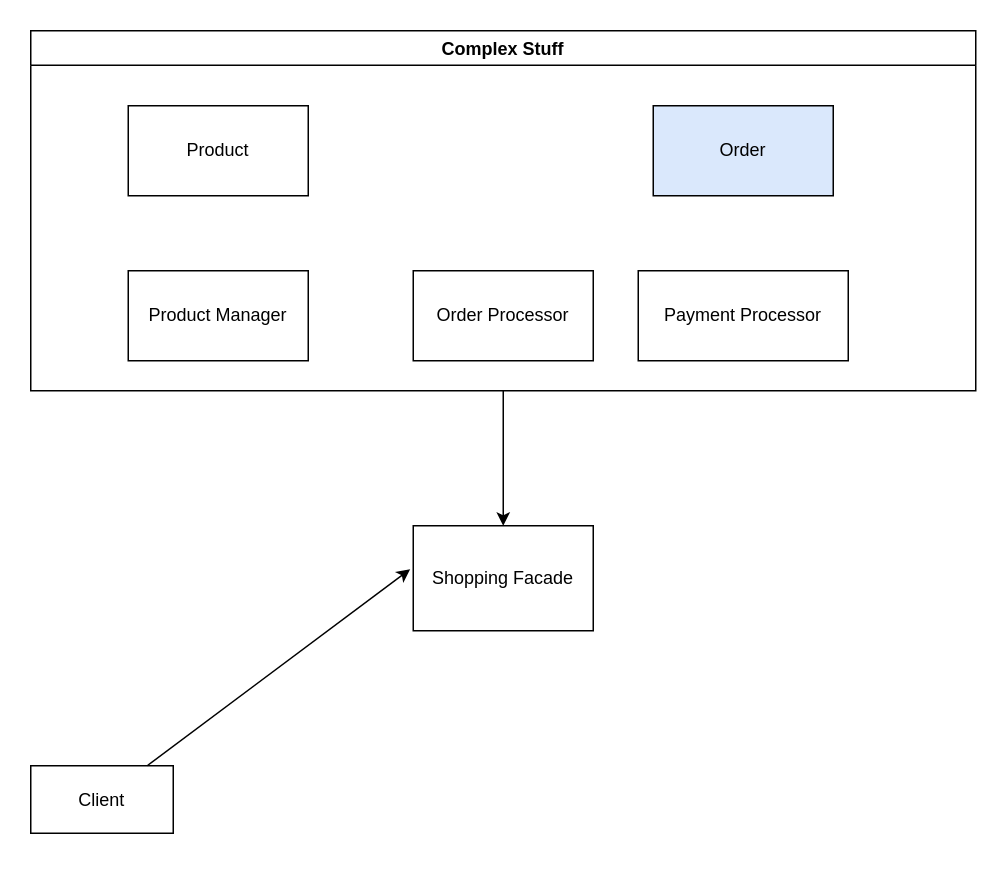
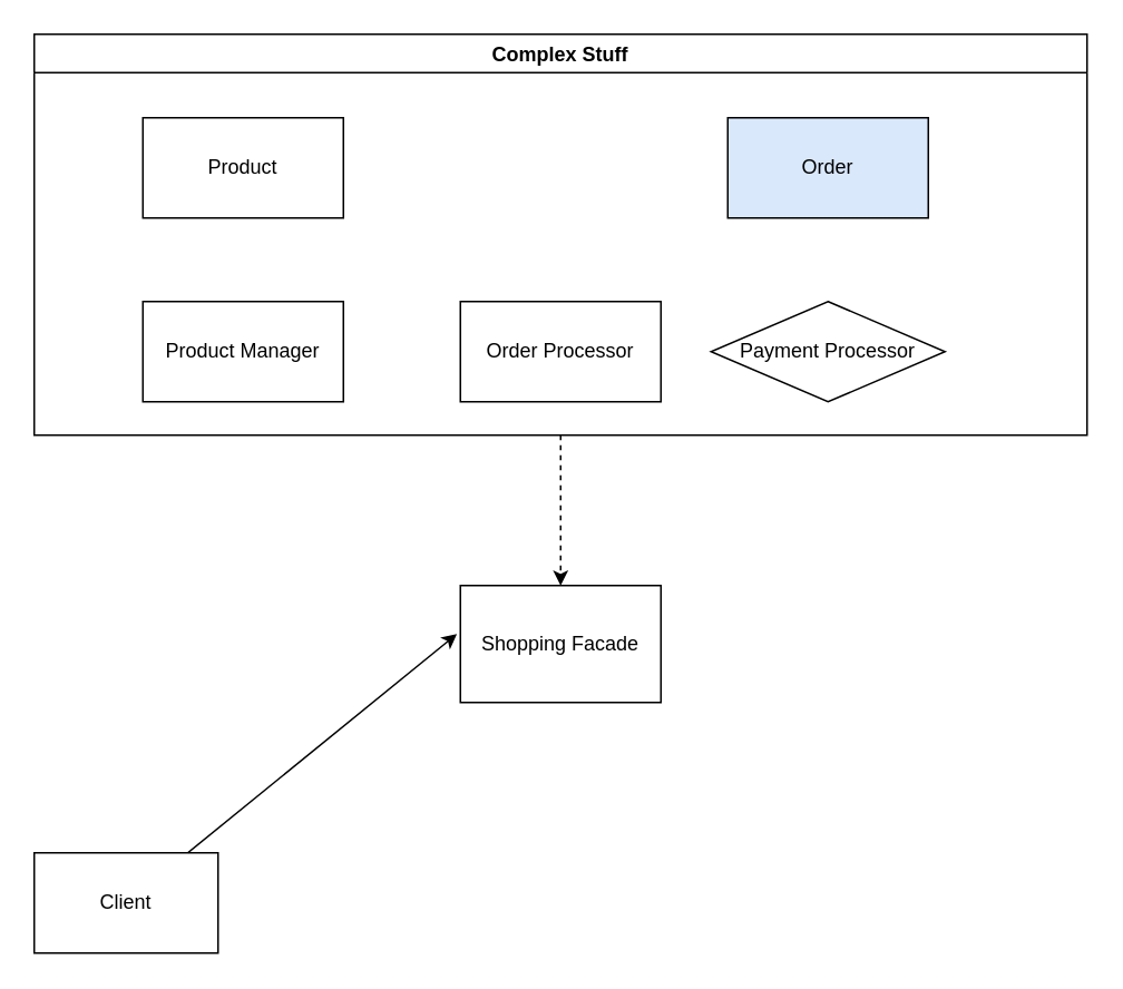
- <mxCell id="6" value="Payment Processor" style="rounded=0;whiteSpace=wrap;html=1;" vertex="1" parent="1"><mxGeometry x="425" y="180" width="140" height="60" as="geometry" /></mxCell>
+ <mxCell id="6" value="Payment Processor" style="rhombus;whiteSpace=wrap;html=1;" vertex="1" parent="1"><mxGeometry x="425" y="180" width="140" height="60" as="geometry" /></mxCell>
- <mxCell id="9" style="edgeStyle=orthogonalEdgeStyle;rounded=0;orthogonalLoop=1;jettySize=auto;html=1;entryX=0.5;entryY=0;entryDx=0;entryDy=0;" edge="1" parent="1" source="10" target="7"><mxGeometry relative="1" as="geometry" /></mxCell>
+ <mxCell id="9" style="edgeStyle=orthogonalEdgeStyle;rounded=0;orthogonalLoop=1;jettySize=auto;html=1;entryX=0.5;entryY=0;entryDx=0;entryDy=0;dashed=1;" edge="1" parent="1" source="10" target="7"><mxGeometry relative="1" as="geometry" /></mxCell>
- <mxCell id="8" value="Client" style="rounded=0;whiteSpace=wrap;html=1;" vertex="1" parent="1"><mxGeometry x="20" y="510" width="95" height="45" as="geometry" /></mxCell>
+ <mxCell id="8" value="Client" style="rounded=0;whiteSpace=wrap;html=1;" vertex="1" parent="1"><mxGeometry x="20" y="510" width="110" height="60" as="geometry" /></mxCell>
